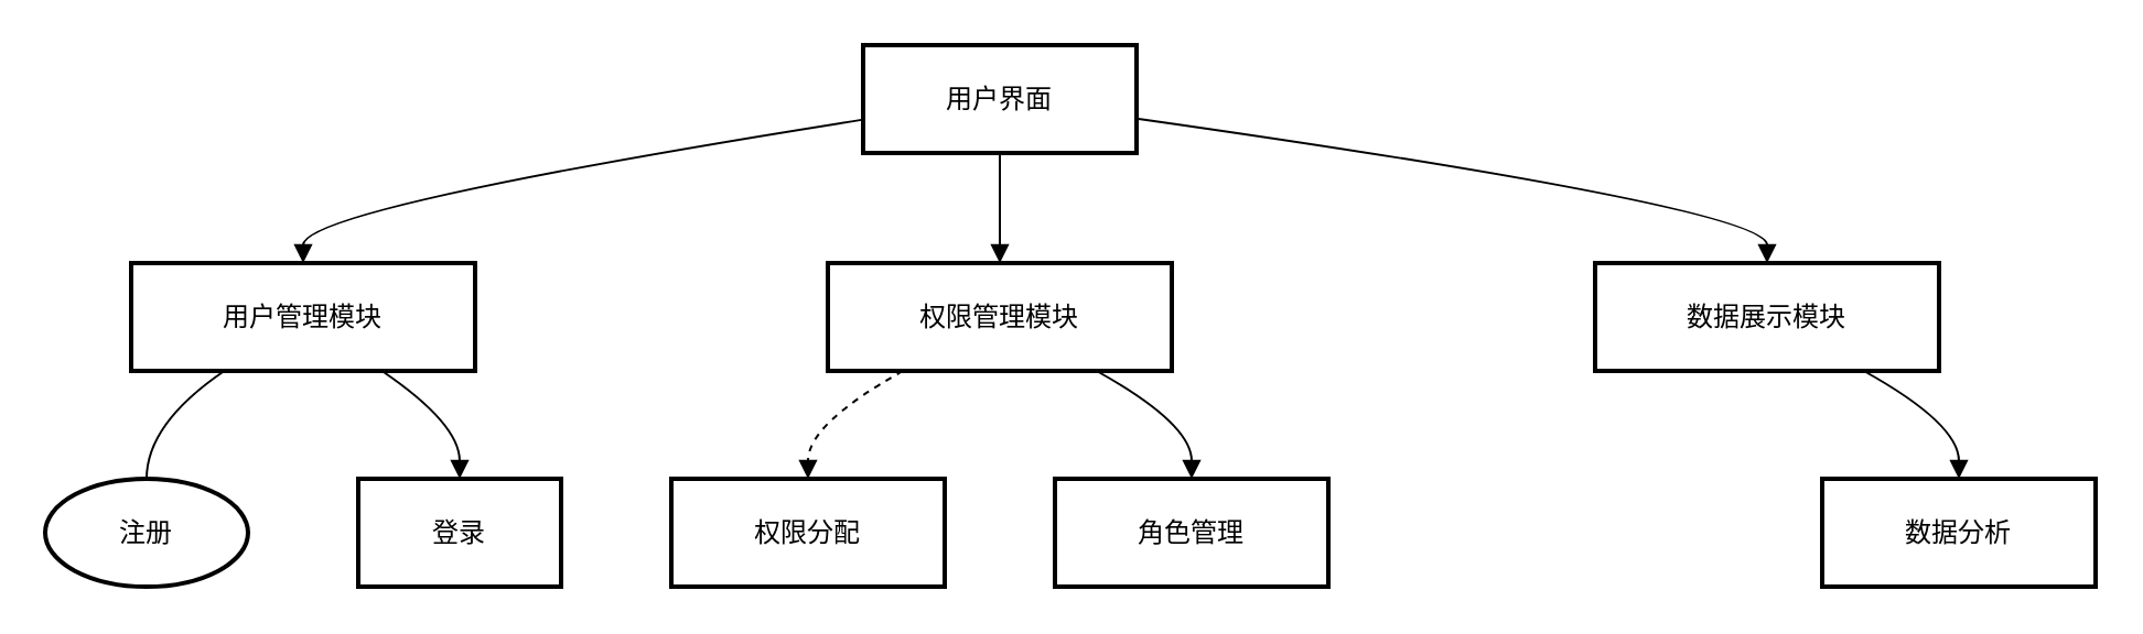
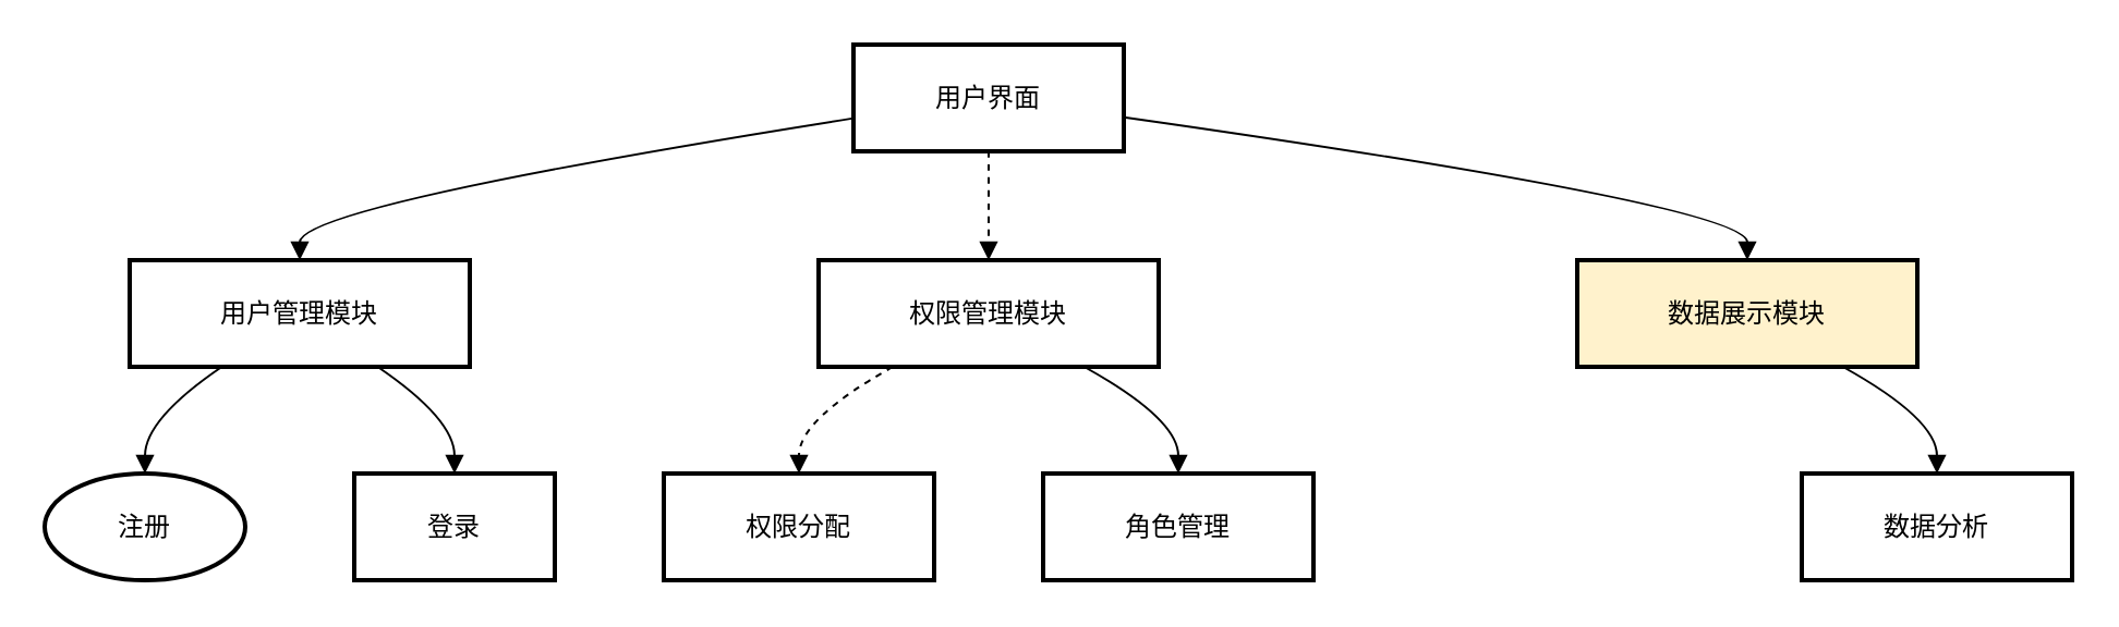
- <mxCell id="12" value="" style="curved=1;startArrow=none;endArrow=block;exitX=0.5;exitY=0.99;entryX=0.5;entryY=-0.01;" edge="1" parent="1" source="2" target="4"><mxGeometry relative="1" as="geometry"><Array as="points" /></mxGeometry></mxCell>
+ <mxCell id="12" value="" style="curved=1;startArrow=none;endArrow=block;exitX=0.5;exitY=0.99;entryX=0.5;entryY=-0.01;dashed=1;" edge="1" parent="1" source="2" target="4"><mxGeometry relative="1" as="geometry"><Array as="points" /></mxGeometry></mxCell>
- <mxCell id="5" value="数据展示模块" style="whiteSpace=wrap;strokeWidth=2;" vertex="1" parent="1"><mxGeometry x="723" y="119" width="156" height="49" as="geometry" /></mxCell>
+ <mxCell id="5" value="数据展示模块" style="whiteSpace=wrap;strokeWidth=2;fillColor=#fff2cc;" vertex="1" parent="1"><mxGeometry x="723" y="119" width="156" height="49" as="geometry" /></mxCell>
- <mxCell id="14" value="" style="curved=1;startArrow=none;endArrow=none;exitX=0.28;exitY=0.98;entryX=0.5;entryY=0;" edge="1" parent="1" source="3" target="6"><mxGeometry relative="1" as="geometry"><Array as="points"><mxPoint x="66" y="192" /></Array></mxGeometry></mxCell>
+ <mxCell id="14" value="" style="curved=1;startArrow=none;endArrow=block;exitX=0.28;exitY=0.98;entryX=0.5;entryY=0;" edge="1" parent="1" source="3" target="6"><mxGeometry relative="1" as="geometry"><Array as="points"><mxPoint x="66" y="192" /></Array></mxGeometry></mxCell>
